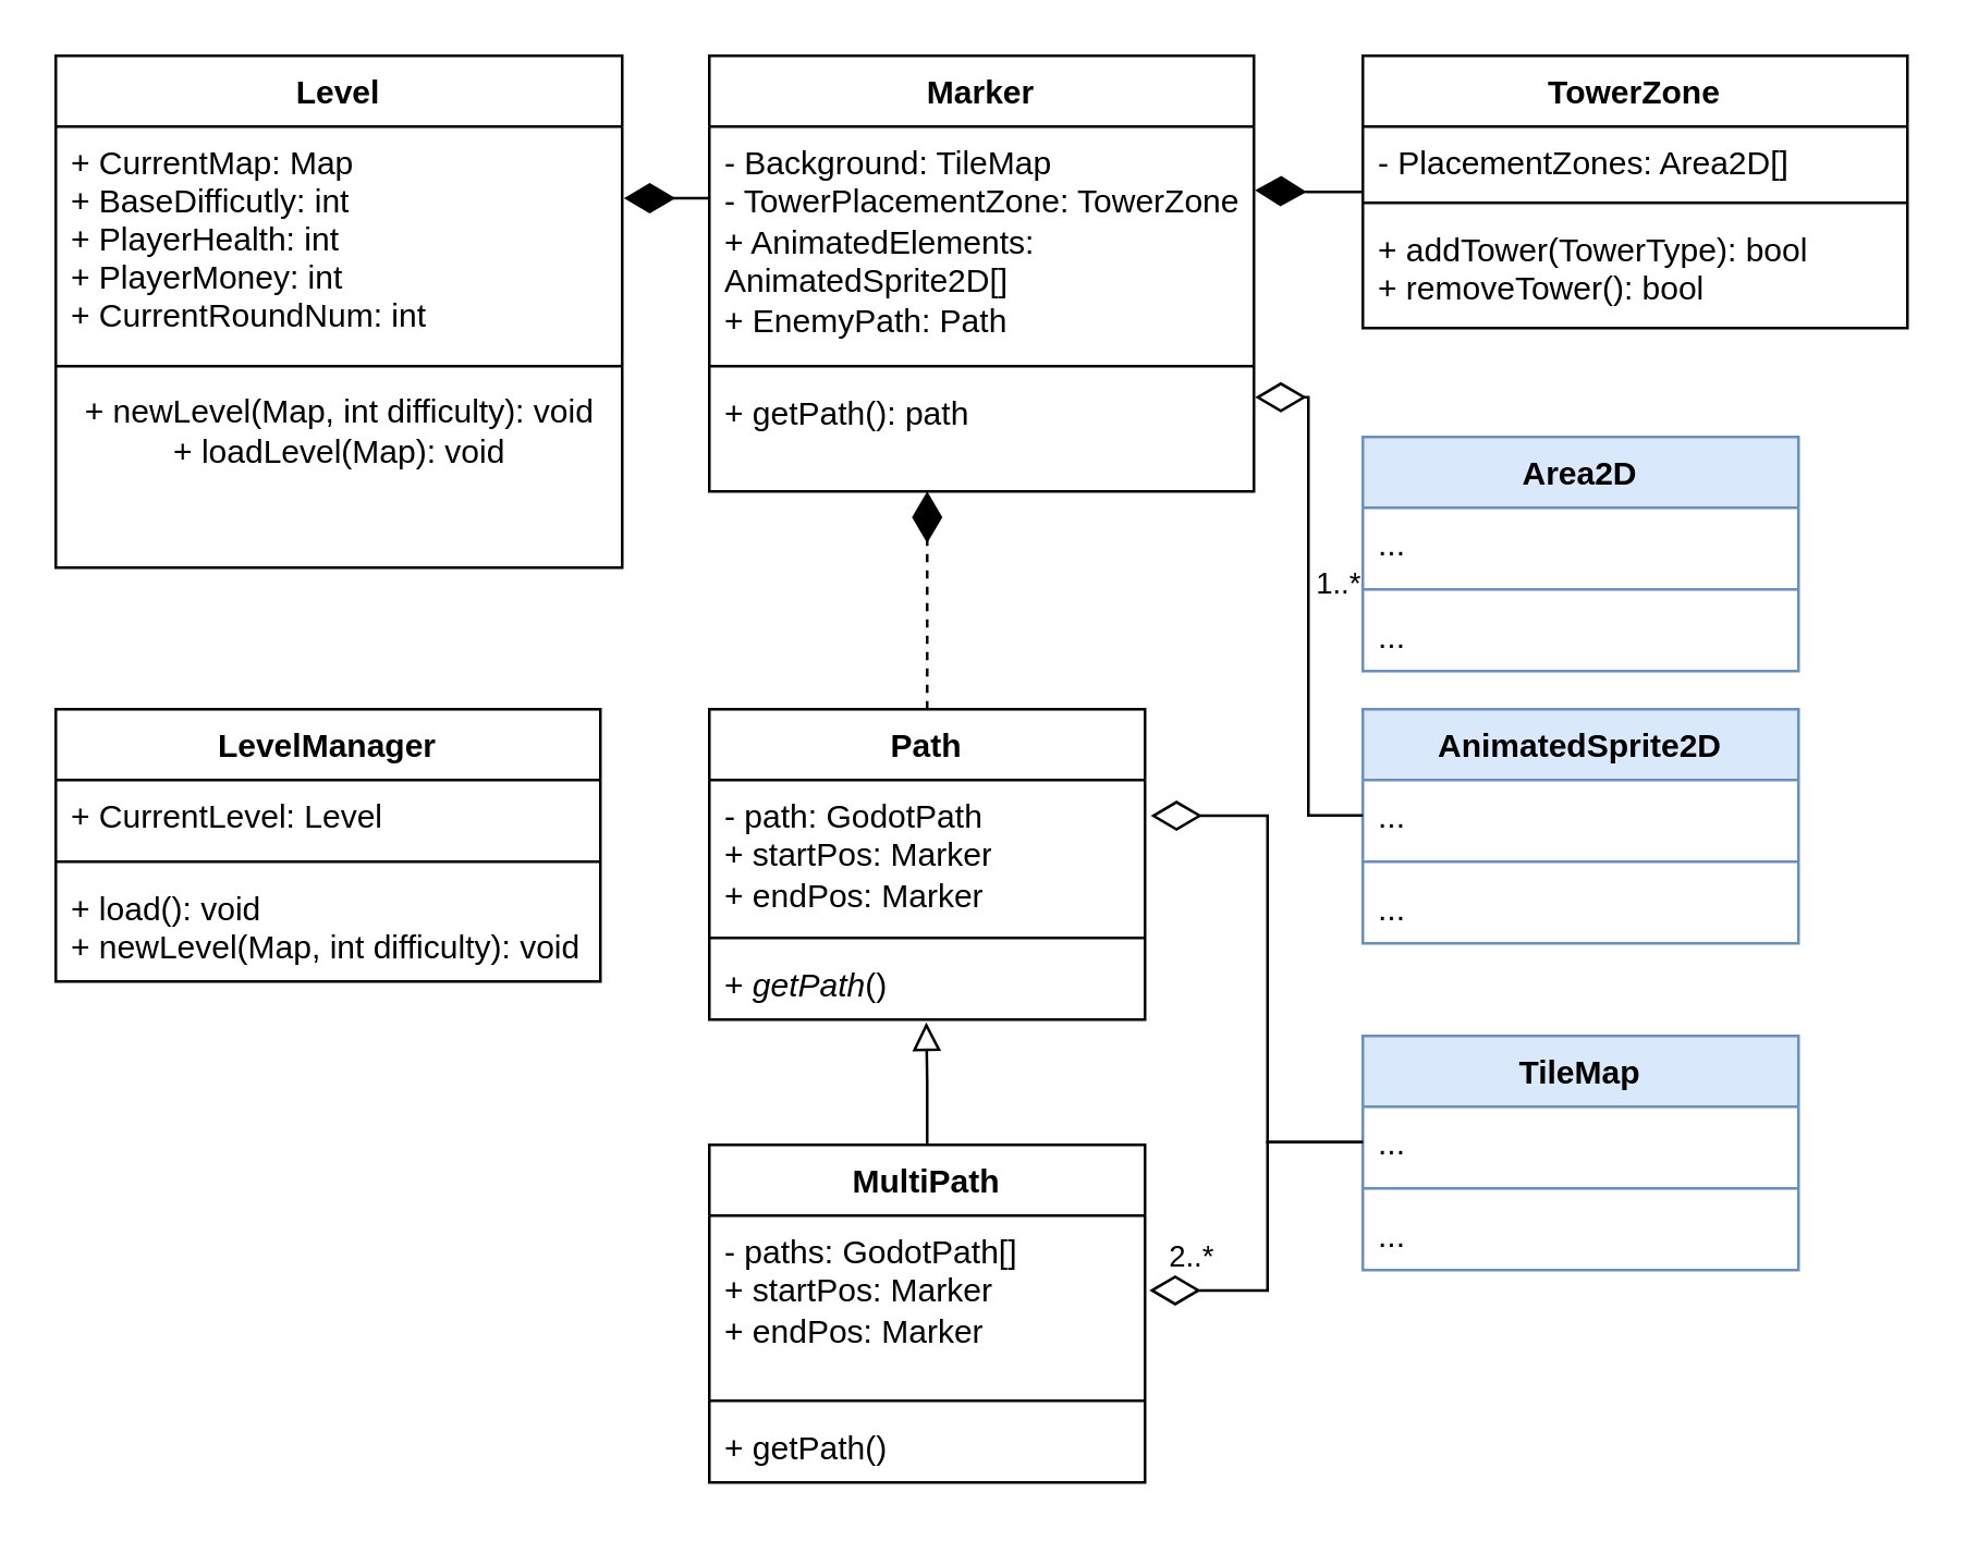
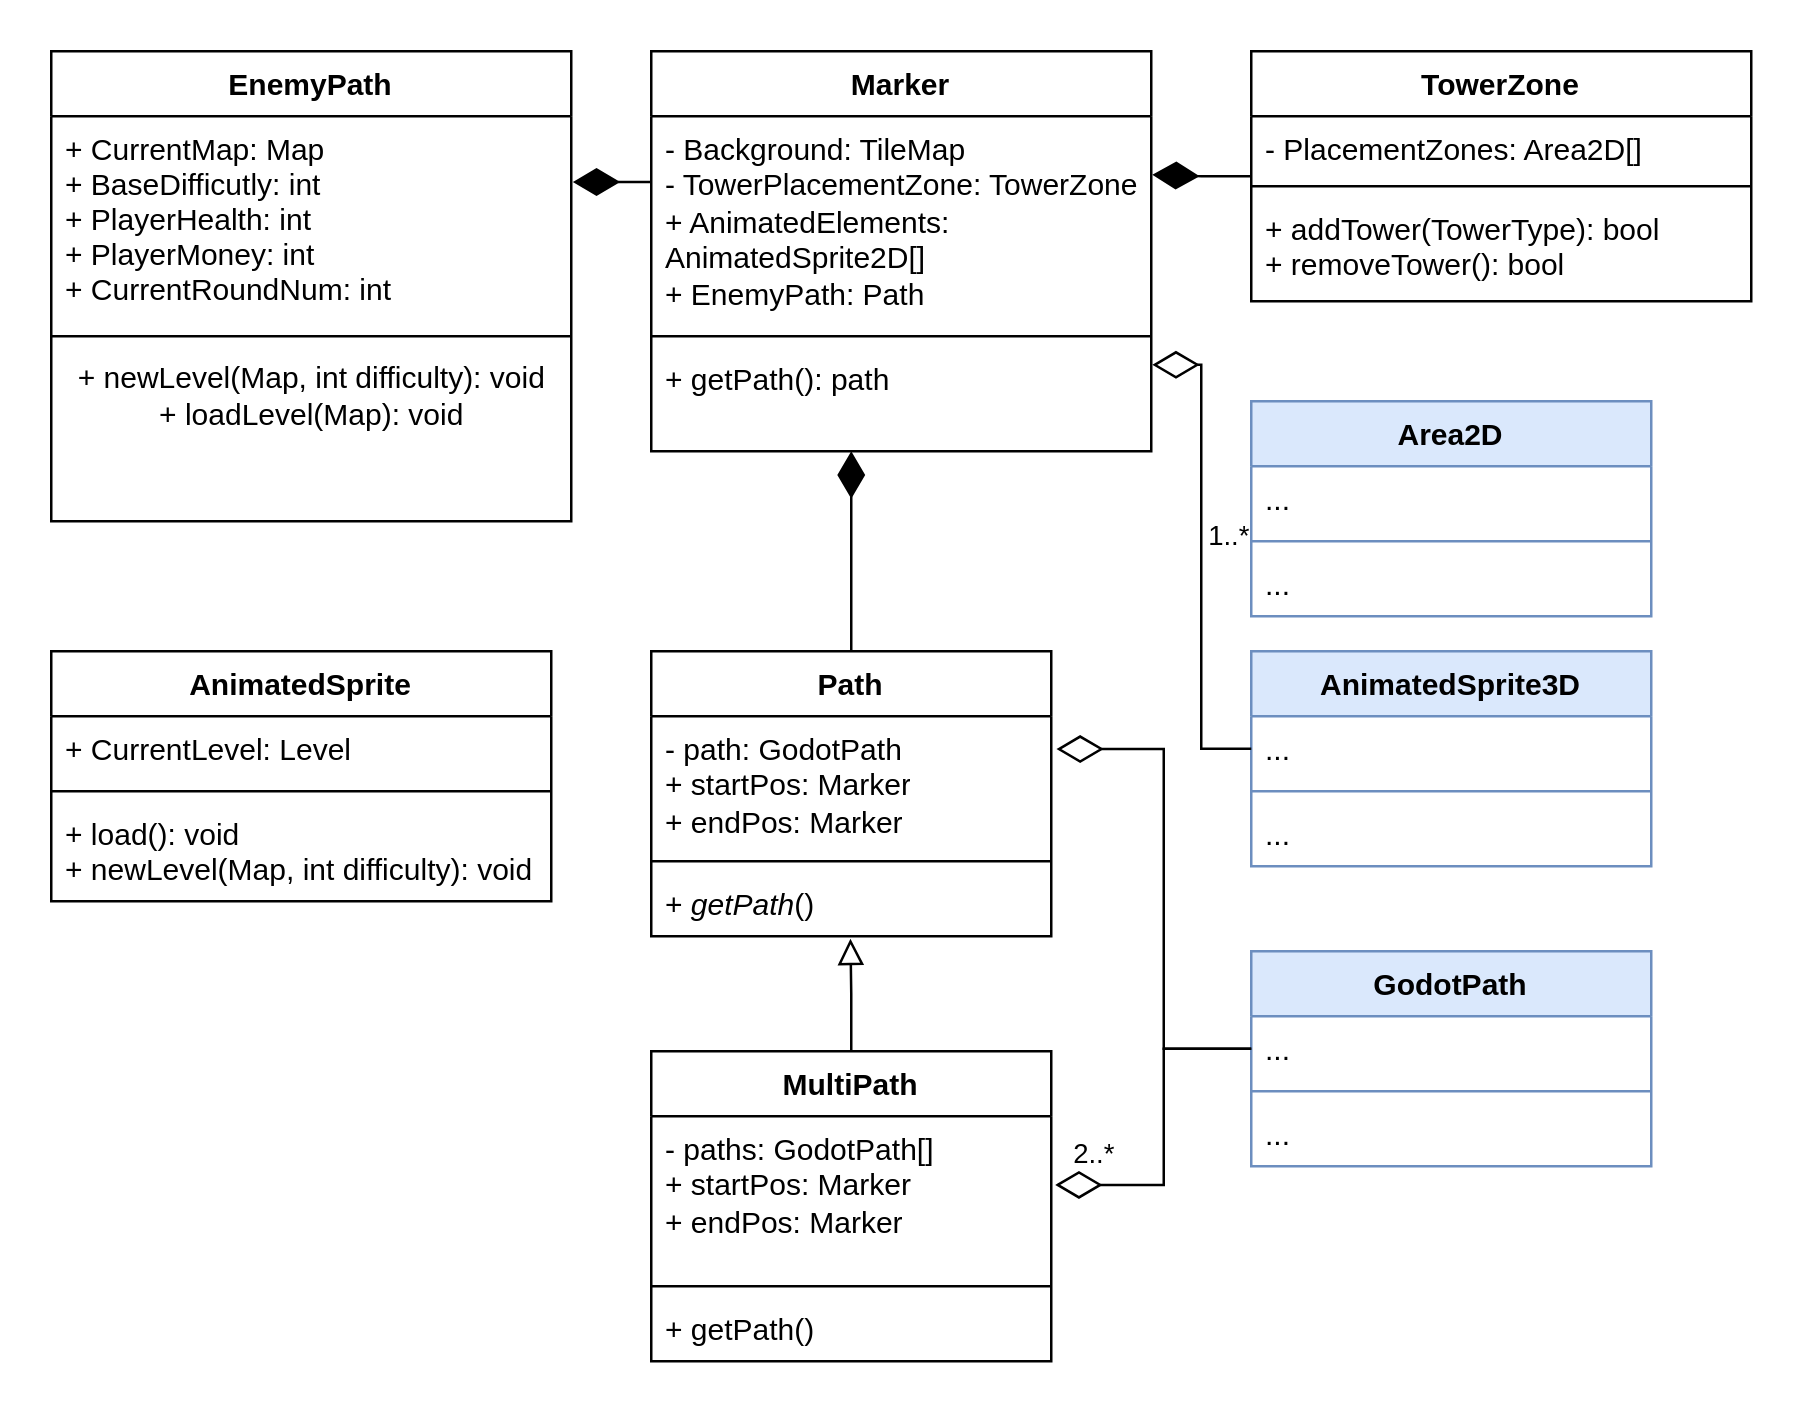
- <mxCell id="2" value="Level" style="swimlane;fontStyle=1;align=center;verticalAlign=top;childLayout=stackLayout;horizontal=1;startSize=26;horizontalStack=0;resizeParent=1;resizeLast=0;collapsible=1;marginBottom=0;rounded=0;shadow=0;strokeWidth=1;" parent="1" vertex="1"><mxGeometry x="20" y="20" width="208" height="188" as="geometry"><mxRectangle x="230" y="140" width="160" height="26" as="alternateBounds" /></mxGeometry></mxCell>
+ <mxCell id="2" value="EnemyPath" style="swimlane;fontStyle=1;align=center;verticalAlign=top;childLayout=stackLayout;horizontal=1;startSize=26;horizontalStack=0;resizeParent=1;resizeLast=0;collapsible=1;marginBottom=0;rounded=0;shadow=0;strokeWidth=1;" parent="1" vertex="1"><mxGeometry x="20" y="20" width="208" height="188" as="geometry"><mxRectangle x="230" y="140" width="160" height="26" as="alternateBounds" /></mxGeometry></mxCell>
- <mxCell id="29" style="edgeStyle=orthogonalEdgeStyle;rounded=0;orthogonalLoop=1;jettySize=auto;html=1;entryX=0.4;entryY=1;entryDx=0;entryDy=0;entryPerimeter=0;endArrow=diamondThin;endFill=1;endSize=16;dashed=1;" parent="1" source="16" target="9" edge="1"><mxGeometry relative="1" as="geometry" /></mxCell>
+ <mxCell id="29" style="edgeStyle=orthogonalEdgeStyle;rounded=0;orthogonalLoop=1;jettySize=auto;html=1;entryX=0.4;entryY=1;entryDx=0;entryDy=0;entryPerimeter=0;endArrow=diamondThin;endFill=1;endSize=16;" parent="1" source="16" target="9" edge="1"><mxGeometry relative="1" as="geometry" /></mxCell>
- <mxCell id="30" value="LevelManager" style="swimlane;fontStyle=1;align=center;verticalAlign=top;childLayout=stackLayout;horizontal=1;startSize=26;horizontalStack=0;resizeParent=1;resizeParentMax=0;resizeLast=0;collapsible=1;marginBottom=0;whiteSpace=wrap;html=1;" parent="1" vertex="1"><mxGeometry x="20" y="260" width="200" height="100" as="geometry" /></mxCell>
+ <mxCell id="30" value="AnimatedSprite" style="swimlane;fontStyle=1;align=center;verticalAlign=top;childLayout=stackLayout;horizontal=1;startSize=26;horizontalStack=0;resizeParent=1;resizeParentMax=0;resizeLast=0;collapsible=1;marginBottom=0;whiteSpace=wrap;html=1;" parent="1" vertex="1"><mxGeometry x="20" y="260" width="200" height="100" as="geometry" /></mxCell>
- <mxCell id="37" value="AnimatedSprite2D" style="swimlane;fontStyle=1;align=center;verticalAlign=top;childLayout=stackLayout;horizontal=1;startSize=26;horizontalStack=0;resizeParent=1;resizeParentMax=0;resizeLast=0;collapsible=1;marginBottom=0;whiteSpace=wrap;html=1;fillColor=#dae8fc;strokeColor=#6c8ebf;" parent="1" vertex="1"><mxGeometry x="500" y="260" width="160" height="86" as="geometry" /></mxCell>
+ <mxCell id="37" value="AnimatedSprite3D" style="swimlane;fontStyle=1;align=center;verticalAlign=top;childLayout=stackLayout;horizontal=1;startSize=26;horizontalStack=0;resizeParent=1;resizeParentMax=0;resizeLast=0;collapsible=1;marginBottom=0;whiteSpace=wrap;html=1;fillColor=#dae8fc;strokeColor=#6c8ebf;" parent="1" vertex="1"><mxGeometry x="500" y="260" width="160" height="86" as="geometry" /></mxCell>
- <mxCell id="24" value="TileMap" style="swimlane;fontStyle=1;align=center;verticalAlign=top;childLayout=stackLayout;horizontal=1;startSize=26;horizontalStack=0;resizeParent=1;resizeParentMax=0;resizeLast=0;collapsible=1;marginBottom=0;whiteSpace=wrap;html=1;fillColor=#dae8fc;strokeColor=#6c8ebf;" parent="1" vertex="1"><mxGeometry x="500" y="380" width="160" height="86" as="geometry" /></mxCell>
+ <mxCell id="24" value="GodotPath" style="swimlane;fontStyle=1;align=center;verticalAlign=top;childLayout=stackLayout;horizontal=1;startSize=26;horizontalStack=0;resizeParent=1;resizeParentMax=0;resizeLast=0;collapsible=1;marginBottom=0;whiteSpace=wrap;html=1;fillColor=#dae8fc;strokeColor=#6c8ebf;" parent="1" vertex="1"><mxGeometry x="500" y="380" width="160" height="86" as="geometry" /></mxCell>
